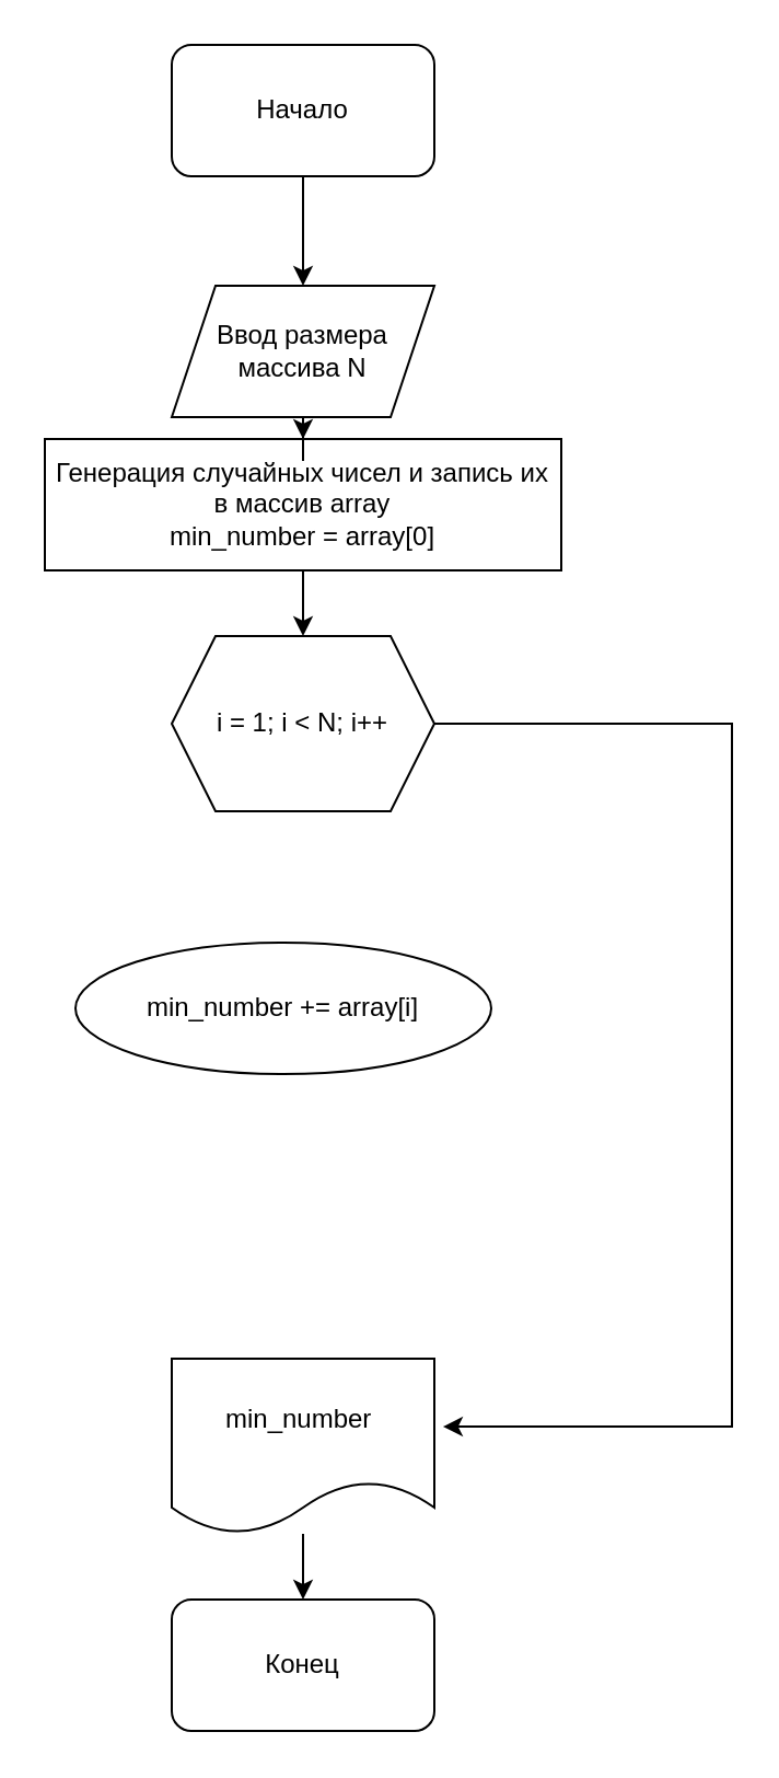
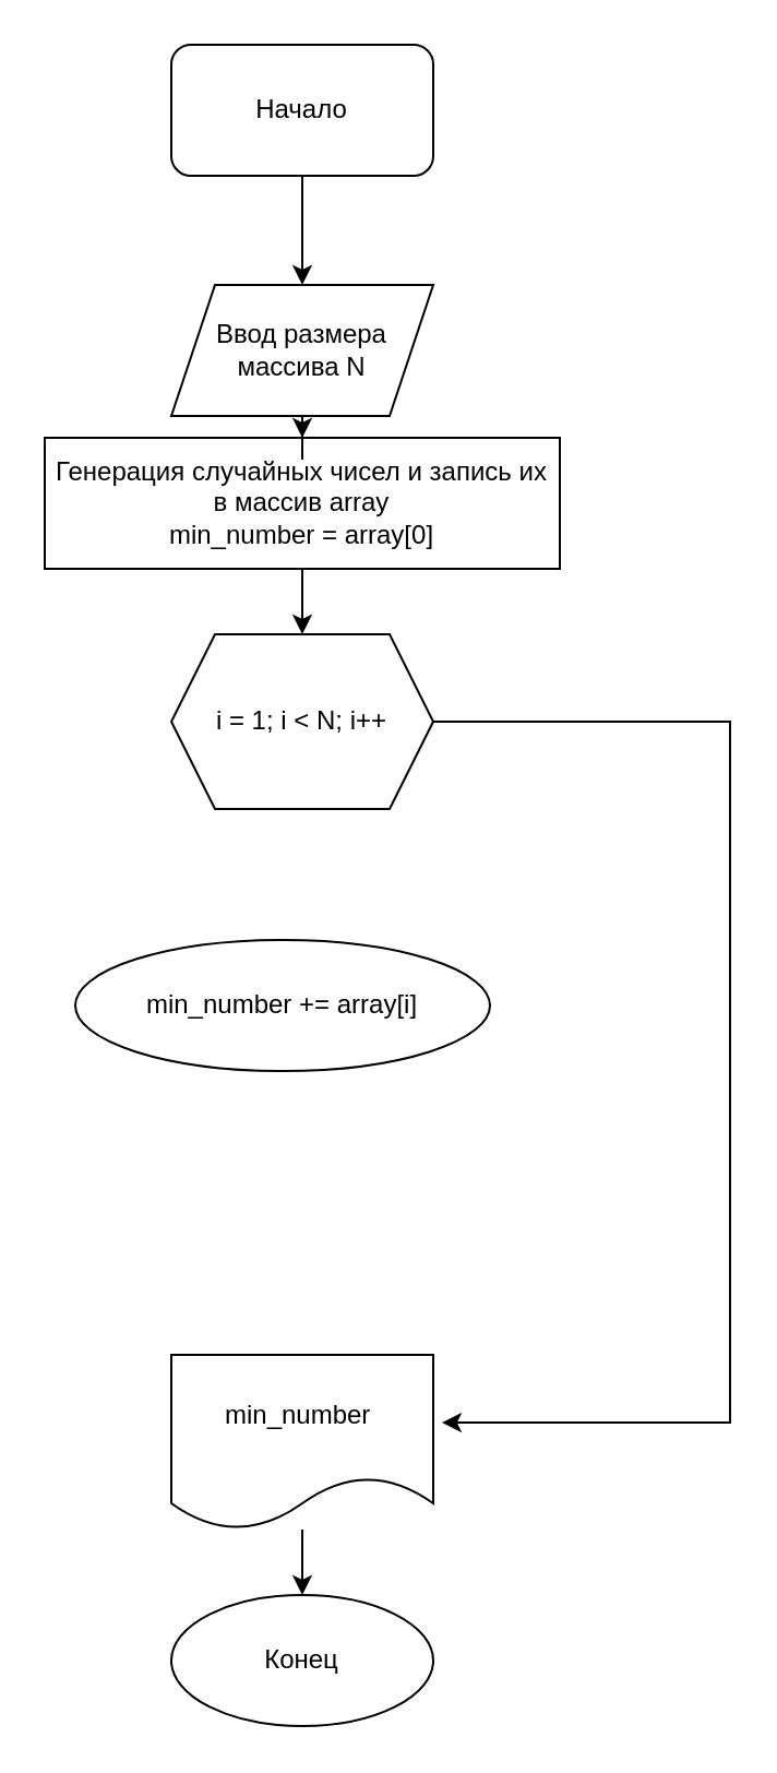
- <mxCell id="4" value="Конец" style="rounded=1;whiteSpace=wrap;html=1;" vertex="1" parent="1"><mxGeometry x="78" y="730" width="120" height="60" as="geometry" /></mxCell>
+ <mxCell id="4" value="Конец" style="ellipse;whiteSpace=wrap;html=1;" vertex="1" parent="1"><mxGeometry x="78" y="730" width="120" height="60" as="geometry" /></mxCell>
